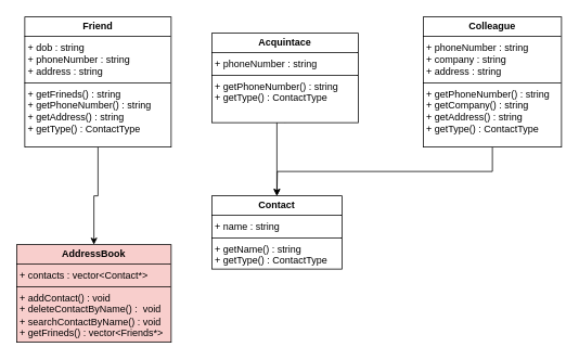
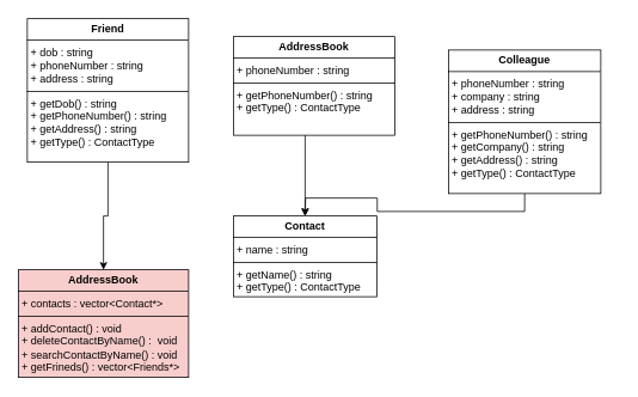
- <mxCell id="6" value="&lt;p style=&quot;margin:0px;margin-top:4px;text-align:center;&quot;&gt;&lt;b&gt;Acquintace&lt;/b&gt;&lt;/p&gt;&lt;hr size=&quot;1&quot; style=&quot;border-style:solid;&quot;&gt;&lt;p style=&quot;margin:0px;margin-left:4px;&quot;&gt;+ phoneNumber : string&lt;/p&gt;&lt;hr size=&quot;1&quot; style=&quot;border-style:solid;&quot;&gt;&lt;p style=&quot;margin:0px;margin-left:4px;&quot;&gt;+ getPhoneNumber() : string&lt;/p&gt;&lt;p style=&quot;margin:0px;margin-left:4px;&quot;&gt;+ getType() : ContactType&lt;/p&gt;" style="verticalAlign=top;align=left;overflow=fill;html=1;whiteSpace=wrap;" parent="1" vertex="1"><mxGeometry x="260" y="40" width="180" height="110" as="geometry" /></mxCell>
+ <mxCell id="6" value="&lt;p style=&quot;margin:0px;margin-top:4px;text-align:center;&quot;&gt;&lt;b&gt;AddressBook&lt;/b&gt;&lt;/p&gt;&lt;hr size=&quot;1&quot; style=&quot;border-style:solid;&quot;&gt;&lt;p style=&quot;margin:0px;margin-left:4px;&quot;&gt;+ phoneNumber : string&lt;/p&gt;&lt;hr size=&quot;1&quot; style=&quot;border-style:solid;&quot;&gt;&lt;p style=&quot;margin:0px;margin-left:4px;&quot;&gt;+ getPhoneNumber() : string&lt;/p&gt;&lt;p style=&quot;margin:0px;margin-left:4px;&quot;&gt;+ getType() : ContactType&lt;/p&gt;" style="verticalAlign=top;align=left;overflow=fill;html=1;whiteSpace=wrap;" parent="1" vertex="1"><mxGeometry x="260" y="40" width="180" height="110" as="geometry" /></mxCell>
- <mxCell id="4" value="&lt;p style=&quot;margin:0px;margin-top:4px;text-align:center;&quot;&gt;&lt;b&gt;Friend&lt;/b&gt;&lt;/p&gt;&lt;hr size=&quot;1&quot; style=&quot;border-style:solid;&quot;&gt;&lt;p style=&quot;margin:0px;margin-left:4px;&quot;&gt;+ dob : string&lt;/p&gt;&lt;p style=&quot;margin:0px;margin-left:4px;&quot;&gt;+ phoneNumber : string&lt;/p&gt;&lt;p style=&quot;margin:0px;margin-left:4px;&quot;&gt;+ address : string&lt;/p&gt;&lt;hr size=&quot;1&quot; style=&quot;border-style:solid;&quot;&gt;&lt;p style=&quot;margin:0px;margin-left:4px;&quot;&gt;+ getFrineds() : string&lt;/p&gt;&lt;p style=&quot;margin:0px;margin-left:4px;&quot;&gt;+ getPhoneNumber() : string&lt;/p&gt;&lt;p style=&quot;margin:0px;margin-left:4px;&quot;&gt;+ getAddress() : string&lt;/p&gt;&lt;p style=&quot;margin:0px;margin-left:4px;&quot;&gt;+ getType() : ContactType&lt;/p&gt;" style="verticalAlign=top;align=left;overflow=fill;html=1;whiteSpace=wrap;" parent="1" vertex="1"><mxGeometry x="30" y="20" width="180" height="160" as="geometry" /></mxCell>
+ <mxCell id="4" value="&lt;p style=&quot;margin:0px;margin-top:4px;text-align:center;&quot;&gt;&lt;b&gt;Friend&lt;/b&gt;&lt;/p&gt;&lt;hr size=&quot;1&quot; style=&quot;border-style:solid;&quot;&gt;&lt;p style=&quot;margin:0px;margin-left:4px;&quot;&gt;+ dob : string&lt;/p&gt;&lt;p style=&quot;margin:0px;margin-left:4px;&quot;&gt;+ phoneNumber : string&lt;/p&gt;&lt;p style=&quot;margin:0px;margin-left:4px;&quot;&gt;+ address : string&lt;/p&gt;&lt;hr size=&quot;1&quot; style=&quot;border-style:solid;&quot;&gt;&lt;p style=&quot;margin:0px;margin-left:4px;&quot;&gt;+ getDob() : string&lt;/p&gt;&lt;p style=&quot;margin:0px;margin-left:4px;&quot;&gt;+ getPhoneNumber() : string&lt;/p&gt;&lt;p style=&quot;margin:0px;margin-left:4px;&quot;&gt;+ getAddress() : string&lt;/p&gt;&lt;p style=&quot;margin:0px;margin-left:4px;&quot;&gt;+ getType() : ContactType&lt;/p&gt;" style="verticalAlign=top;align=left;overflow=fill;html=1;whiteSpace=wrap;" parent="1" vertex="1"><mxGeometry x="30" y="20" width="180" height="160" as="geometry" /></mxCell>
- <mxCell id="8" value="&lt;p style=&quot;margin:0px;margin-top:4px;text-align:center;&quot;&gt;&lt;b&gt;Colleague&lt;/b&gt;&lt;/p&gt;&lt;hr size=&quot;1&quot; style=&quot;border-style:solid;&quot;&gt;&lt;p style=&quot;margin:0px;margin-left:4px;&quot;&gt;+ phoneNumber : string&lt;/p&gt;&lt;p style=&quot;margin:0px;margin-left:4px;&quot;&gt;+ company : string&lt;/p&gt;&lt;p style=&quot;margin:0px;margin-left:4px;&quot;&gt;+ address : string&lt;/p&gt;&lt;hr size=&quot;1&quot; style=&quot;border-style:solid;&quot;&gt;&lt;p style=&quot;margin:0px;margin-left:4px;&quot;&gt;+ getPhoneNumber() : string&lt;/p&gt;&lt;p style=&quot;margin:0px;margin-left:4px;&quot;&gt;+ getCompany() : string&lt;/p&gt;&lt;p style=&quot;margin:0px;margin-left:4px;&quot;&gt;+ getAddress() : string&lt;/p&gt;&lt;p style=&quot;margin:0px;margin-left:4px;&quot;&gt;+ getType() : ContactType&lt;/p&gt;" style="verticalAlign=top;align=left;overflow=fill;html=1;whiteSpace=wrap;" vertex="1" parent="1"><mxGeometry x="520" y="20" width="170" height="160" as="geometry" /></mxCell>
+ <mxCell id="8" value="&lt;p style=&quot;margin:0px;margin-top:4px;text-align:center;&quot;&gt;&lt;b&gt;Colleague&lt;/b&gt;&lt;/p&gt;&lt;hr size=&quot;1&quot; style=&quot;border-style:solid;&quot;&gt;&lt;p style=&quot;margin:0px;margin-left:4px;&quot;&gt;+ phoneNumber : string&lt;/p&gt;&lt;p style=&quot;margin:0px;margin-left:4px;&quot;&gt;+ company : string&lt;/p&gt;&lt;p style=&quot;margin:0px;margin-left:4px;&quot;&gt;+ address : string&lt;/p&gt;&lt;hr size=&quot;1&quot; style=&quot;border-style:solid;&quot;&gt;&lt;p style=&quot;margin:0px;margin-left:4px;&quot;&gt;+ getPhoneNumber() : string&lt;/p&gt;&lt;p style=&quot;margin:0px;margin-left:4px;&quot;&gt;+ getCompany() : string&lt;/p&gt;&lt;p style=&quot;margin:0px;margin-left:4px;&quot;&gt;+ getAddress() : string&lt;/p&gt;&lt;p style=&quot;margin:0px;margin-left:4px;&quot;&gt;+ getType() : ContactType&lt;/p&gt;" style="verticalAlign=top;align=left;overflow=fill;html=1;whiteSpace=wrap;" vertex="1" parent="1"><mxGeometry x="500" y="55" width="170" height="160" as="geometry" /></mxCell>
